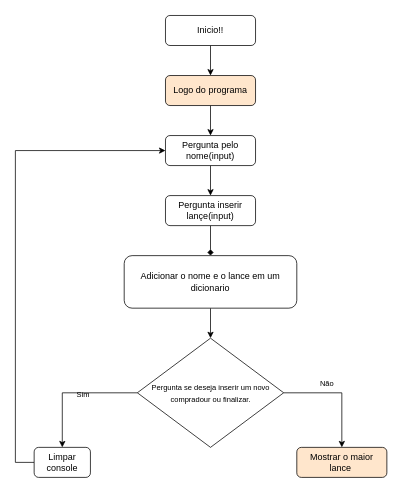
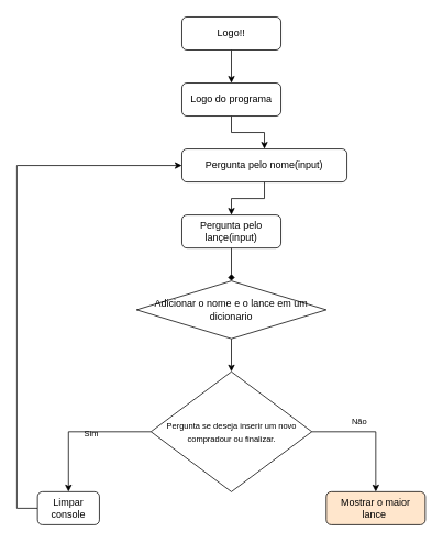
- <mxCell id="3" value="Inicio!!" style="rounded=1;whiteSpace=wrap;html=1;fontSize=12;glass=0;strokeWidth=1;shadow=0;" parent="1" vertex="1"><mxGeometry x="220" y="20" width="120" height="40" as="geometry" /></mxCell>
+ <mxCell id="3" value="Logo!!" style="rounded=1;whiteSpace=wrap;html=1;fontSize=12;glass=0;strokeWidth=1;shadow=0;" parent="1" vertex="1"><mxGeometry x="220" y="20" width="120" height="40" as="geometry" /></mxCell>
- <mxCell id="5" value="Logo do programa" style="rounded=1;whiteSpace=wrap;html=1;fontSize=12;glass=0;strokeWidth=1;shadow=0;fillColor=#ffe6cc;" vertex="1" parent="1"><mxGeometry x="220" y="100" width="120" height="40" as="geometry" /></mxCell>
+ <mxCell id="5" value="Logo do programa" style="rounded=1;whiteSpace=wrap;html=1;fontSize=12;glass=0;strokeWidth=1;shadow=0;" vertex="1" parent="1"><mxGeometry x="220" y="100" width="120" height="40" as="geometry" /></mxCell>
- <mxCell id="7" value="Pergunta pelo nome(input)" style="rounded=1;whiteSpace=wrap;html=1;fontSize=12;glass=0;strokeWidth=1;shadow=0;" vertex="1" parent="1"><mxGeometry x="220" y="180" width="120" height="40" as="geometry" /></mxCell>
+ <mxCell id="7" value="Pergunta pelo nome(input)" style="rounded=1;whiteSpace=wrap;html=1;fontSize=12;glass=0;strokeWidth=1;shadow=0;" vertex="1" parent="1"><mxGeometry x="220" y="180" width="200" height="40" as="geometry" /></mxCell>
- <mxCell id="9" value="Pergunta inserir lançe(input)" style="rounded=1;whiteSpace=wrap;html=1;fontSize=12;glass=0;strokeWidth=1;shadow=0;" vertex="1" parent="1"><mxGeometry x="220" y="260" width="120" height="40" as="geometry" /></mxCell>
+ <mxCell id="9" value="Pergunta pelo lançe(input)" style="rounded=1;whiteSpace=wrap;html=1;fontSize=12;glass=0;strokeWidth=1;shadow=0;" vertex="1" parent="1"><mxGeometry x="220" y="260" width="120" height="40" as="geometry" /></mxCell>
- <mxCell id="11" value="Adicionar o nome e o lance em um dicionario" style="rounded=1;whiteSpace=wrap;html=1;fontSize=12;glass=0;strokeWidth=1;shadow=0;" vertex="1" parent="1"><mxGeometry x="165" y="340" width="230" height="70" as="geometry" /></mxCell>
+ <mxCell id="11" value="Adicionar o nome e o lance em um dicionario" style="rhombus;whiteSpace=wrap;html=1;fontSize=12;glass=0;strokeWidth=1;shadow=0;" vertex="1" parent="1"><mxGeometry x="165" y="340" width="230" height="70" as="geometry" /></mxCell>
